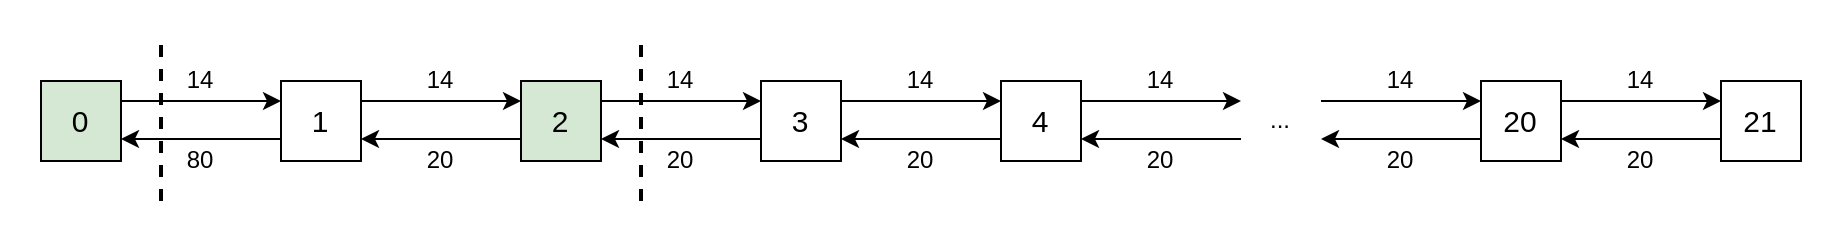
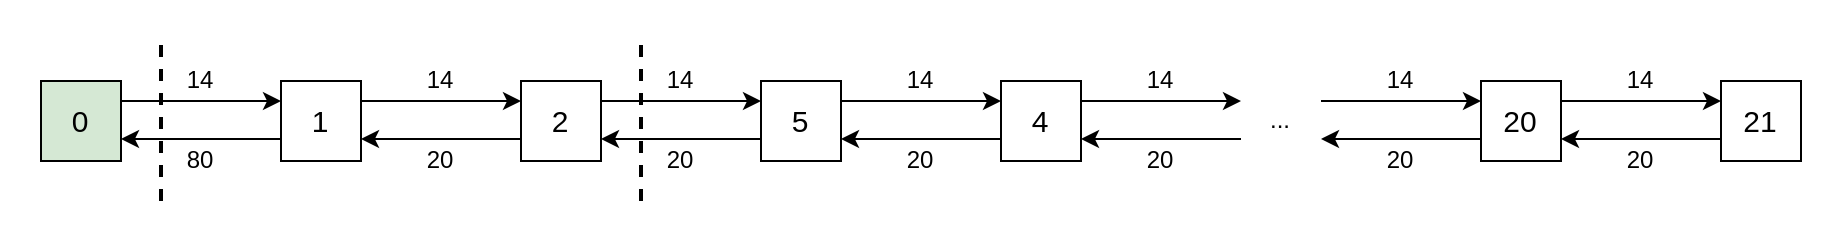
- <mxCell id="10" value="&lt;span style=&quot;font-size: 15px&quot;&gt;2&lt;/span&gt;" style="whiteSpace=wrap;html=1;aspect=fixed;fillColor=#d5e8d4;" parent="1" vertex="1"><mxGeometry x="260" y="40" width="40" height="40" as="geometry" /></mxCell>
+ <mxCell id="10" value="&lt;span style=&quot;font-size: 15px&quot;&gt;2&lt;/span&gt;" style="whiteSpace=wrap;html=1;aspect=fixed;" parent="1" vertex="1"><mxGeometry x="260" y="40" width="40" height="40" as="geometry" /></mxCell>
- <mxCell id="15" value="&lt;span style=&quot;font-size: 15px&quot;&gt;3&lt;/span&gt;" style="whiteSpace=wrap;html=1;aspect=fixed;" parent="1" vertex="1"><mxGeometry x="380" y="40" width="40" height="40" as="geometry" /></mxCell>
+ <mxCell id="15" value="&lt;span style=&quot;font-size: 15px&quot;&gt;5&lt;/span&gt;" style="whiteSpace=wrap;html=1;aspect=fixed;" parent="1" vertex="1"><mxGeometry x="380" y="40" width="40" height="40" as="geometry" /></mxCell>
